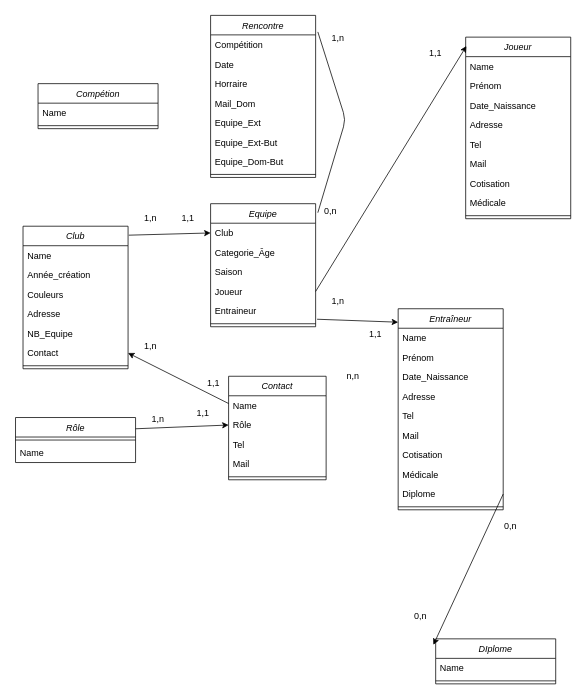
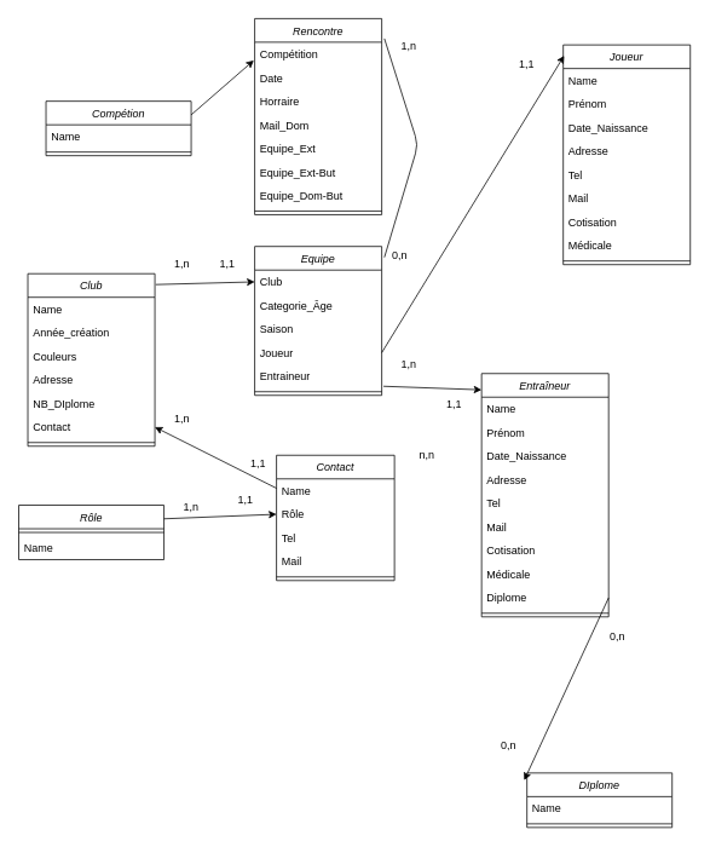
+ <mxCell id="69" value="" style="endArrow=classic;html=1;entryX=-0.007;entryY=0.769;entryDx=0;entryDy=0;entryPerimeter=0;exitX=1;exitY=0.25;exitDx=0;exitDy=0;" edge="1" parent="1" source="56" target="48"><mxGeometry width="50" height="50" relative="1" as="geometry"><mxPoint x="220" y="171" as="sourcePoint" /><mxPoint x="270" y="121" as="targetPoint" /></mxGeometry></mxCell>
- <mxCell id="7" value="NB_Equipe" style="text;align=left;verticalAlign=top;spacingLeft=4;spacingRight=4;overflow=hidden;rotatable=0;points=[[0,0.5],[1,0.5]];portConstraint=eastwest;rounded=0;shadow=0;html=0;" vertex="1" parent="2"><mxGeometry y="130" width="140" height="26" as="geometry" /></mxCell>
+ <mxCell id="7" value="NB_DIplome" style="text;align=left;verticalAlign=top;spacingLeft=4;spacingRight=4;overflow=hidden;rotatable=0;points=[[0,0.5],[1,0.5]];portConstraint=eastwest;rounded=0;shadow=0;html=0;" vertex="1" parent="2"><mxGeometry y="130" width="140" height="26" as="geometry" /></mxCell>
